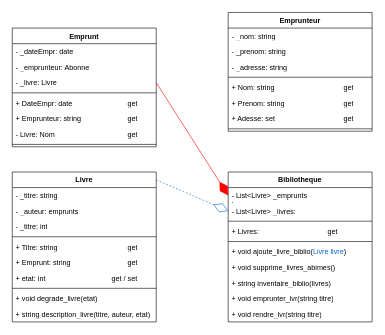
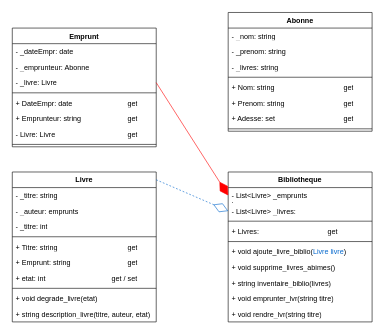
- <mxCell id="33" value="Emprunteur" style="swimlane;fontStyle=1;align=center;verticalAlign=top;childLayout=stackLayout;horizontal=1;startSize=26;horizontalStack=0;resizeParent=1;resizeParentMax=0;resizeLast=0;collapsible=1;marginBottom=0;whiteSpace=wrap;html=1;" parent="1" vertex="1"><mxGeometry x="380" y="20" width="240" height="198" as="geometry" /></mxCell>
+ <mxCell id="33" value="Abonne" style="swimlane;fontStyle=1;align=center;verticalAlign=top;childLayout=stackLayout;horizontal=1;startSize=26;horizontalStack=0;resizeParent=1;resizeParentMax=0;resizeLast=0;collapsible=1;marginBottom=0;whiteSpace=wrap;html=1;" parent="1" vertex="1"><mxGeometry x="380" y="20" width="240" height="198" as="geometry" /></mxCell>
- <mxCell id="36" value="- _adresse: string" style="text;strokeColor=none;fillColor=none;align=left;verticalAlign=top;spacingLeft=4;spacingRight=4;overflow=hidden;rotatable=0;points=[[0,0.5],[1,0.5]];portConstraint=eastwest;whiteSpace=wrap;html=1;" parent="33" vertex="1"><mxGeometry y="78" width="240" height="26" as="geometry" /></mxCell>
+ <mxCell id="36" value="- _livres: string" style="text;strokeColor=none;fillColor=none;align=left;verticalAlign=top;spacingLeft=4;spacingRight=4;overflow=hidden;rotatable=0;points=[[0,0.5],[1,0.5]];portConstraint=eastwest;whiteSpace=wrap;html=1;" parent="33" vertex="1"><mxGeometry y="78" width="240" height="26" as="geometry" /></mxCell>
- <mxCell id="31" value="- Livre: Nom&lt;span style=&quot;white-space: pre;&quot;&gt;&#09;&lt;/span&gt;&lt;span style=&quot;white-space: pre;&quot;&gt;&#09;&lt;/span&gt;&lt;span style=&quot;white-space: pre;&quot;&gt;&#09;&lt;/span&gt;&lt;span style=&quot;white-space: pre;&quot;&gt;&#09;&lt;/span&gt;&lt;span style=&quot;white-space: pre;&quot;&gt;&#09;&lt;/span&gt;get" style="text;strokeColor=none;fillColor=none;align=left;verticalAlign=top;spacingLeft=4;spacingRight=4;overflow=hidden;rotatable=0;points=[[0,0.5],[1,0.5]];portConstraint=eastwest;whiteSpace=wrap;html=1;" vertex="1" parent="24"><mxGeometry y="164" width="240" height="26" as="geometry" /></mxCell>
+ <mxCell id="31" value="- Livre: Livre&lt;span style=&quot;white-space: pre;&quot;&gt;&#09;&lt;/span&gt;&lt;span style=&quot;white-space: pre;&quot;&gt;&#09;&lt;/span&gt;&lt;span style=&quot;white-space: pre;&quot;&gt;&#09;&lt;/span&gt;&lt;span style=&quot;white-space: pre;&quot;&gt;&#09;&lt;/span&gt;&lt;span style=&quot;white-space: pre;&quot;&gt;&#09;&lt;/span&gt;get" style="text;strokeColor=none;fillColor=none;align=left;verticalAlign=top;spacingLeft=4;spacingRight=4;overflow=hidden;rotatable=0;points=[[0,0.5],[1,0.5]];portConstraint=eastwest;whiteSpace=wrap;html=1;" vertex="1" parent="24"><mxGeometry y="164" width="240" height="26" as="geometry" /></mxCell>
